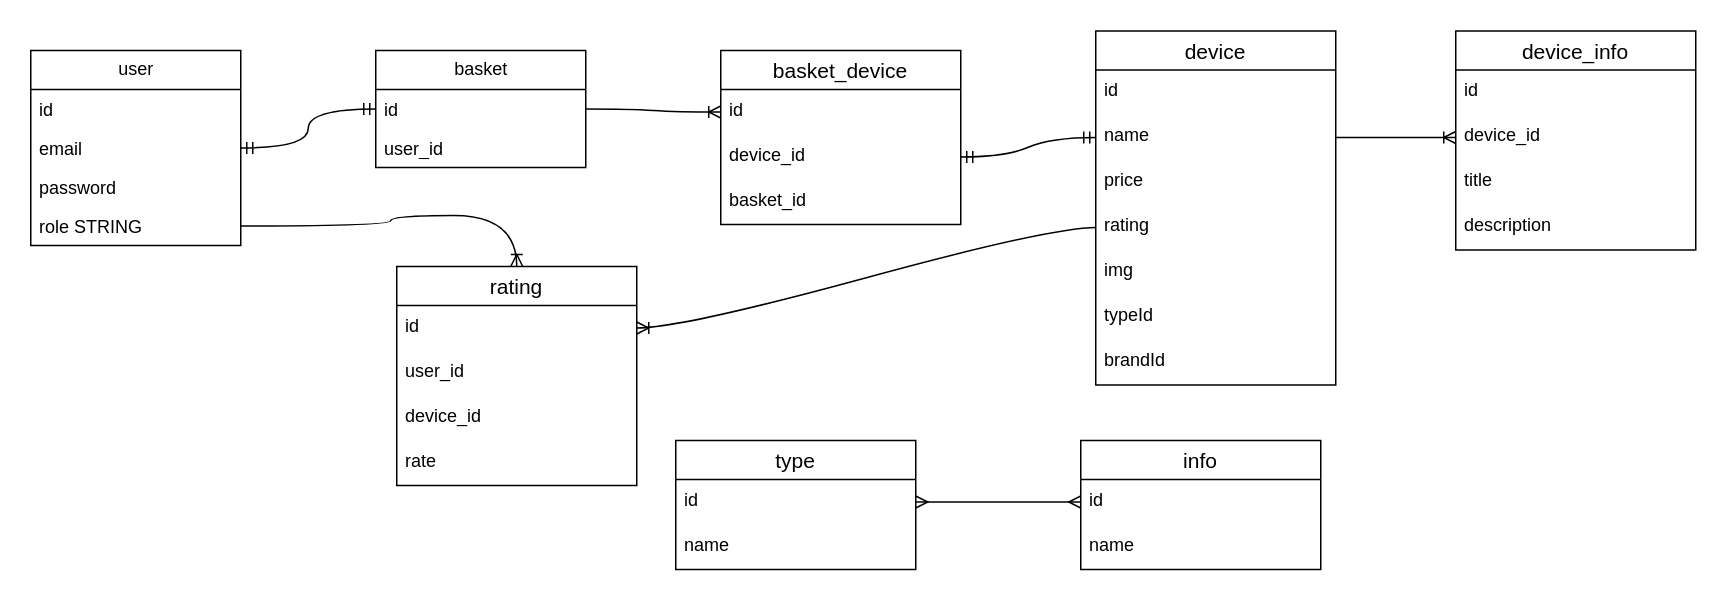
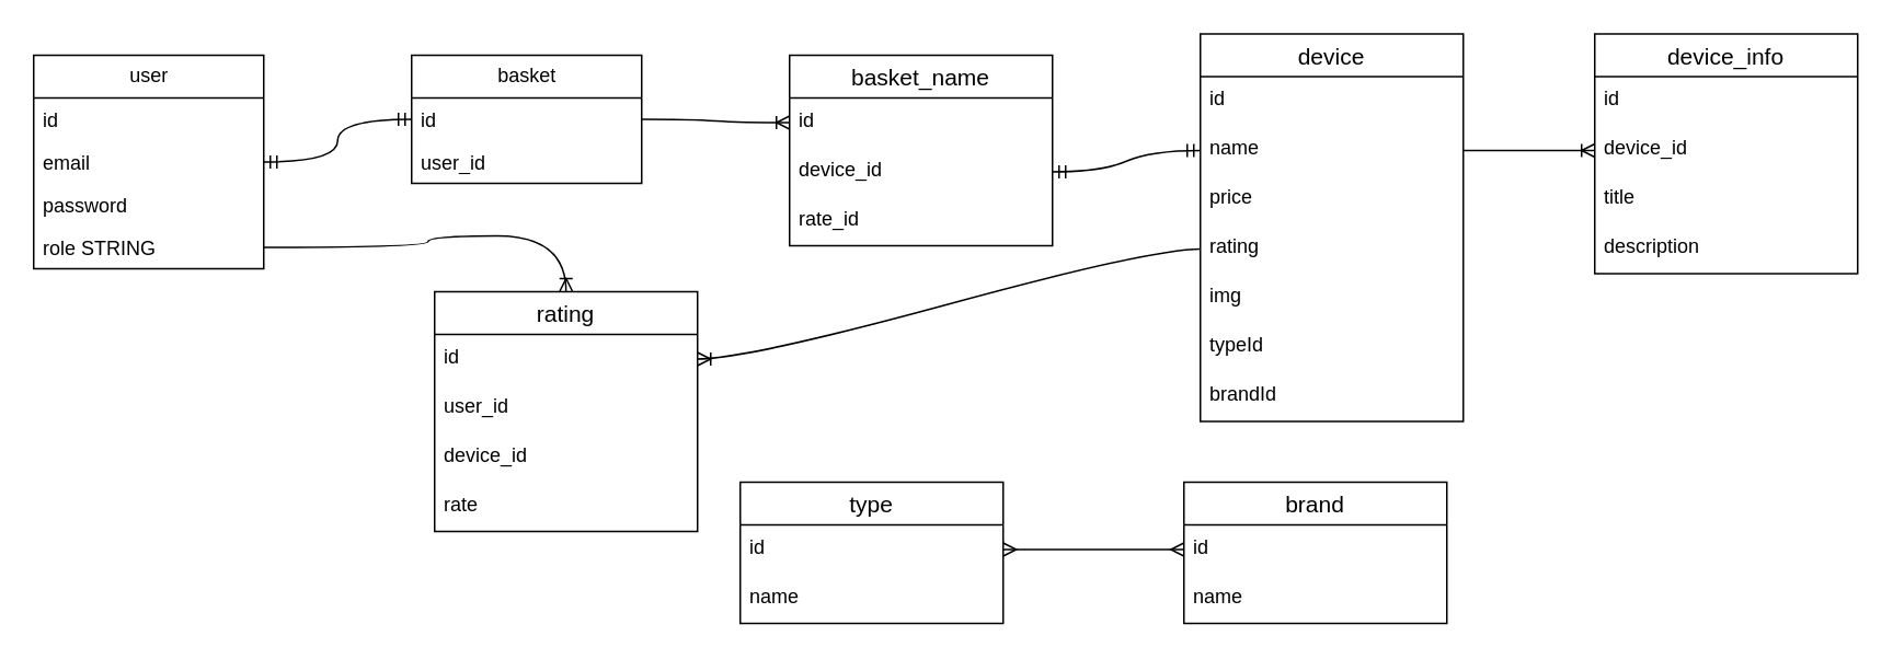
- <mxCell id="32" value="basket_device" style="swimlane;fontStyle=0;childLayout=stackLayout;horizontal=1;startSize=26;horizontalStack=0;resizeParent=1;resizeParentMax=0;resizeLast=0;collapsible=1;marginBottom=0;align=center;fontSize=14;" vertex="1" parent="1"><mxGeometry x="480" y="33" width="160" height="116" as="geometry" /></mxCell>
+ <mxCell id="32" value="basket_name" style="swimlane;fontStyle=0;childLayout=stackLayout;horizontal=1;startSize=26;horizontalStack=0;resizeParent=1;resizeParentMax=0;resizeLast=0;collapsible=1;marginBottom=0;align=center;fontSize=14;" vertex="1" parent="1"><mxGeometry x="480" y="33" width="160" height="116" as="geometry" /></mxCell>
- <mxCell id="35" value="basket_id" style="text;strokeColor=none;fillColor=none;spacingLeft=4;spacingRight=4;overflow=hidden;rotatable=0;points=[[0,0.5],[1,0.5]];portConstraint=eastwest;fontSize=12;" vertex="1" parent="32"><mxGeometry y="86" width="160" height="30" as="geometry" /></mxCell>
+ <mxCell id="35" value="rate_id" style="text;strokeColor=none;fillColor=none;spacingLeft=4;spacingRight=4;overflow=hidden;rotatable=0;points=[[0,0.5],[1,0.5]];portConstraint=eastwest;fontSize=12;" vertex="1" parent="32"><mxGeometry y="86" width="160" height="30" as="geometry" /></mxCell>
- <mxCell id="22" value="info" style="swimlane;fontStyle=0;childLayout=stackLayout;horizontal=1;startSize=26;horizontalStack=0;resizeParent=1;resizeParentMax=0;resizeLast=0;collapsible=1;marginBottom=0;align=center;fontSize=14;" vertex="1" parent="1"><mxGeometry x="720" y="293" width="160" height="86" as="geometry" /></mxCell>
+ <mxCell id="22" value="brand" style="swimlane;fontStyle=0;childLayout=stackLayout;horizontal=1;startSize=26;horizontalStack=0;resizeParent=1;resizeParentMax=0;resizeLast=0;collapsible=1;marginBottom=0;align=center;fontSize=14;" vertex="1" parent="1"><mxGeometry x="720" y="293" width="160" height="86" as="geometry" /></mxCell>
